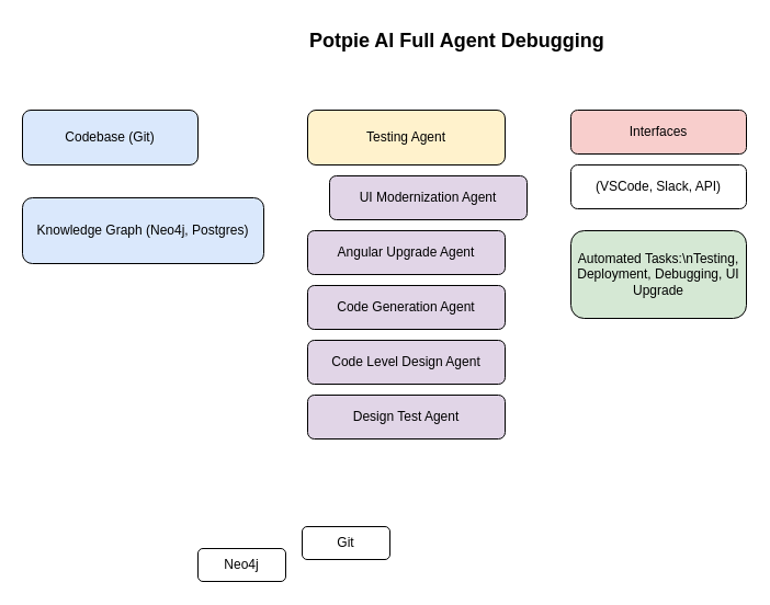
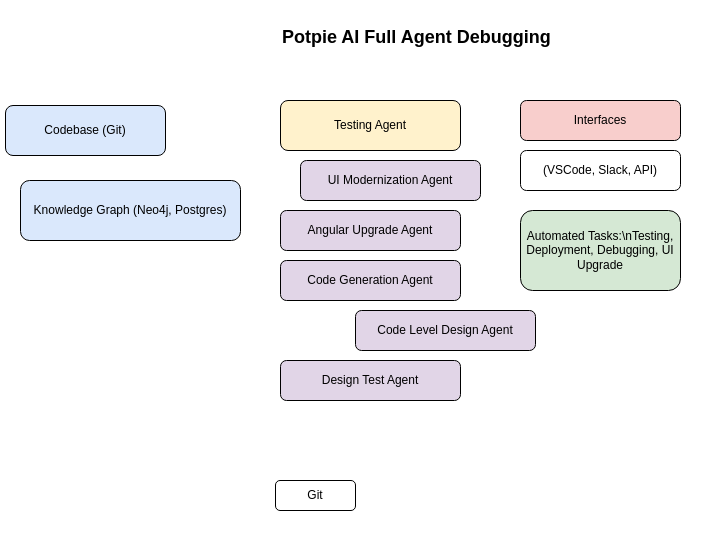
- <mxCell id="3" value="Codebase (Git)" style="shape=rectangle;whiteSpace=wrap;rounded=1;fillColor=#dae8fc;" vertex="1" parent="1"><mxGeometry x="20" y="100" width="160" height="50" as="geometry" /></mxCell>
+ <mxCell id="3" value="Codebase (Git)" style="shape=rectangle;whiteSpace=wrap;rounded=1;fillColor=#dae8fc;" vertex="1" parent="1"><mxGeometry x="5" y="105" width="160" height="50" as="geometry" /></mxCell>
- <mxCell id="9" value="Code Level Design Agent" style="shape=rectangle;whiteSpace=wrap;rounded=1;fillColor=#e1d5e7;" vertex="1" parent="1"><mxGeometry x="280" y="310" width="180" height="40" as="geometry" /></mxCell>
+ <mxCell id="9" value="Code Level Design Agent" style="shape=rectangle;whiteSpace=wrap;rounded=1;fillColor=#e1d5e7;" vertex="1" parent="1"><mxGeometry x="355" y="310" width="180" height="40" as="geometry" /></mxCell>
- <mxCell id="14" value="Neo4j" style="shape=rectangle;whiteSpace=wrap;rounded=1;fillColor=#ffffff;" vertex="1" parent="1"><mxGeometry x="180" y="500" width="80" height="30" as="geometry" /></mxCell>
